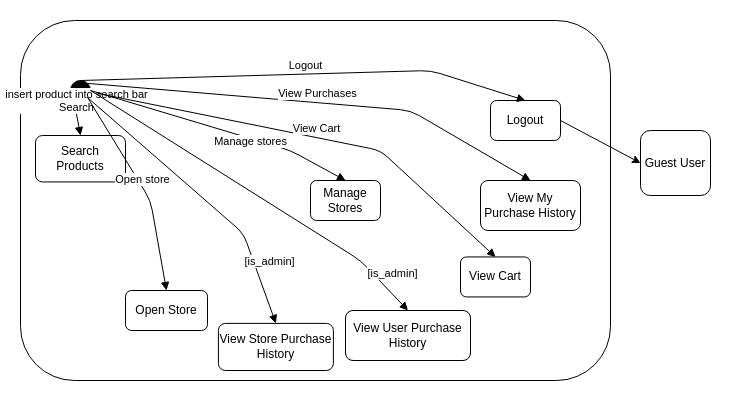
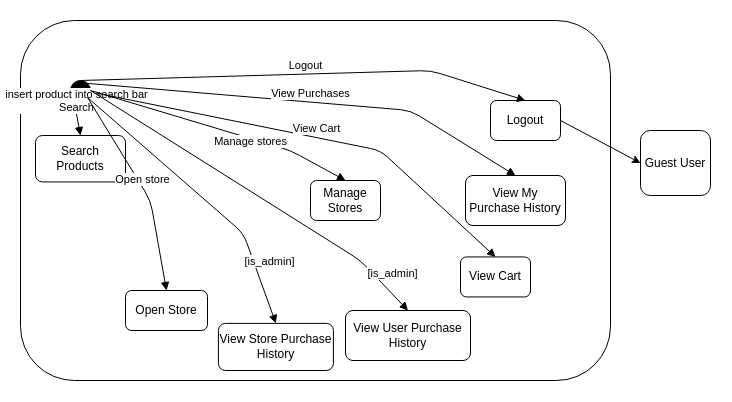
- <mxCell id="16" value="View My Purchase History" style="shape=ext;rounded=1;html=1;whiteSpace=wrap;" vertex="1" parent="1"><mxGeometry x="480" y="180" width="100" height="50" as="geometry" /></mxCell>
+ <mxCell id="16" value="View My Purchase History" style="shape=ext;rounded=1;html=1;whiteSpace=wrap;" vertex="1" parent="1"><mxGeometry x="465" y="175" width="100" height="50" as="geometry" /></mxCell>
